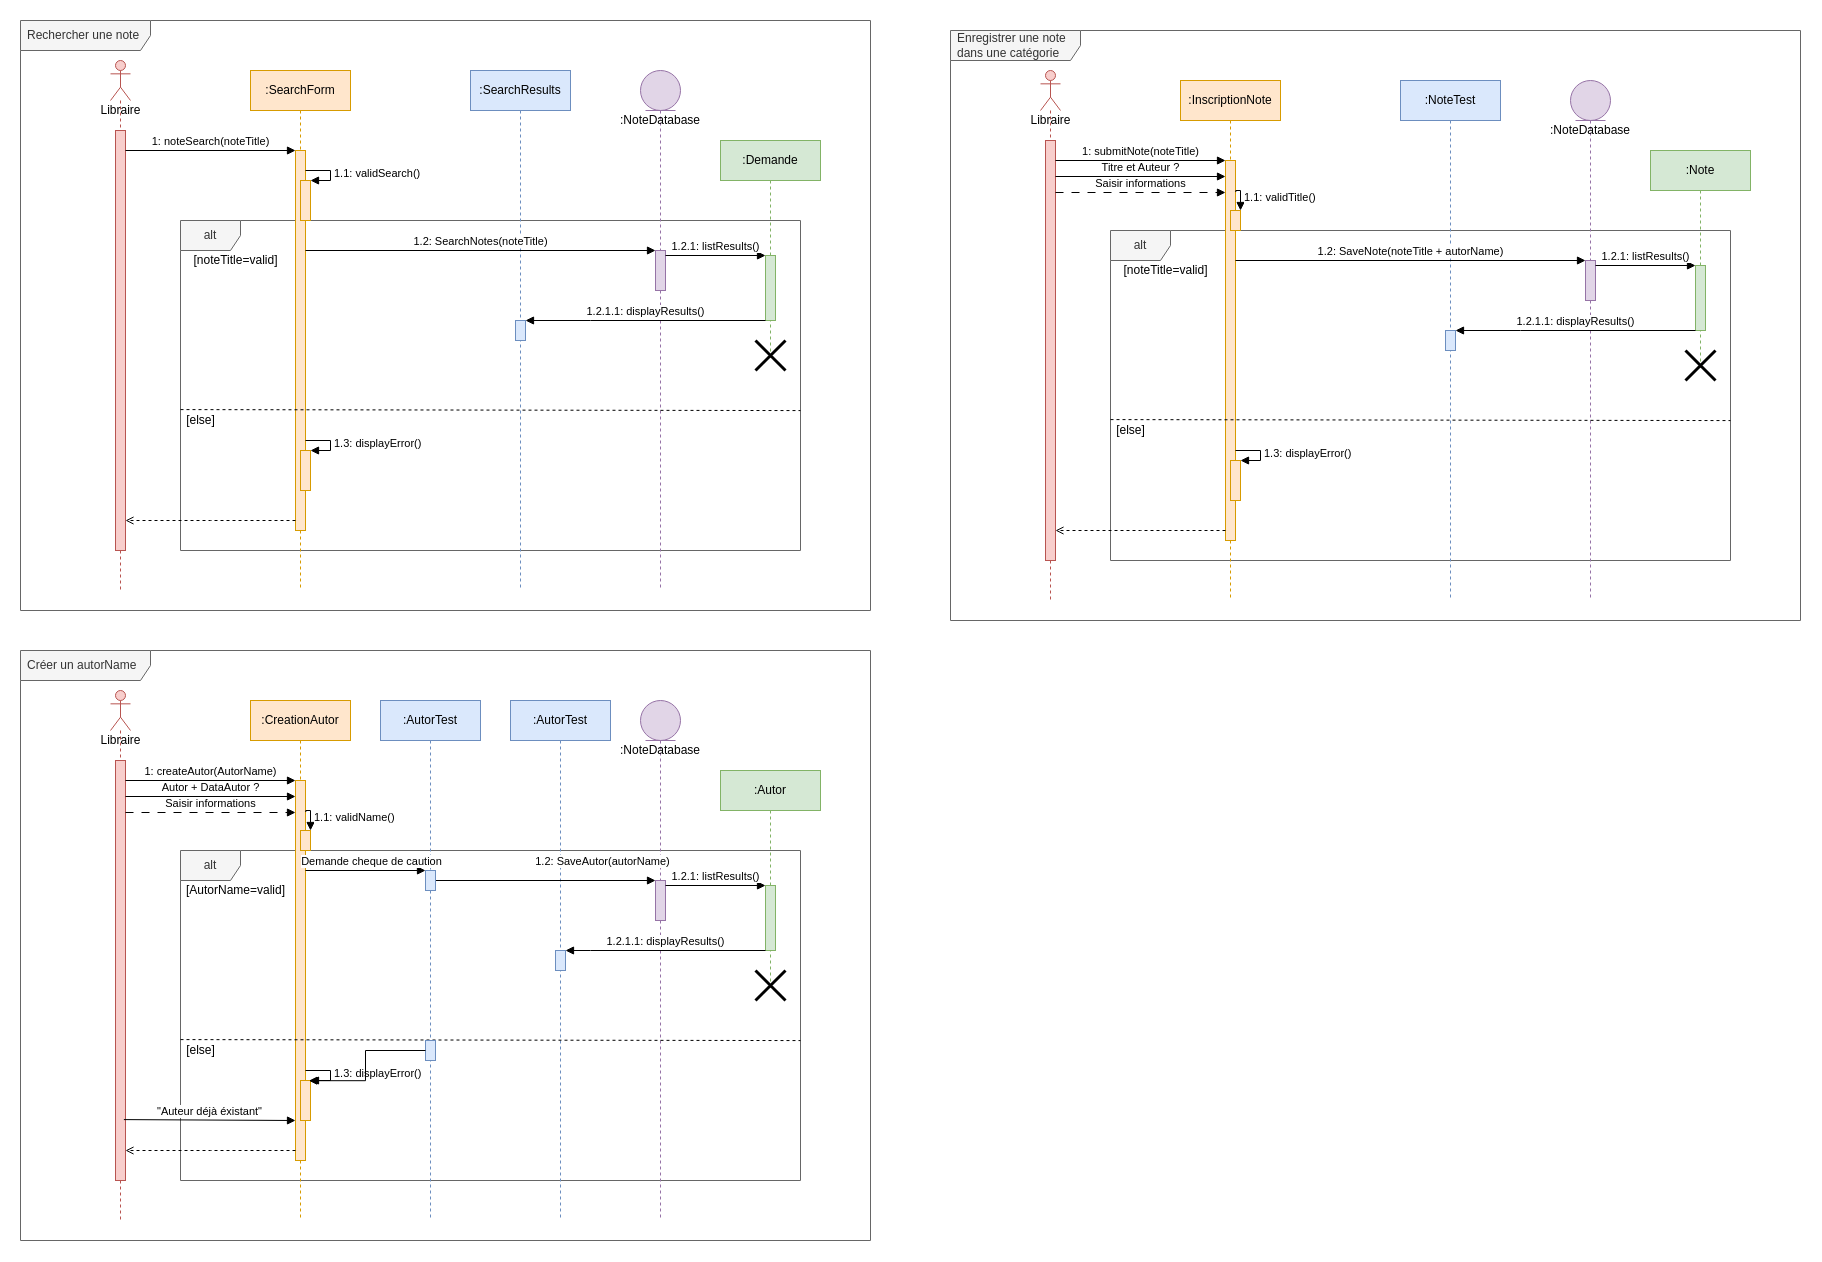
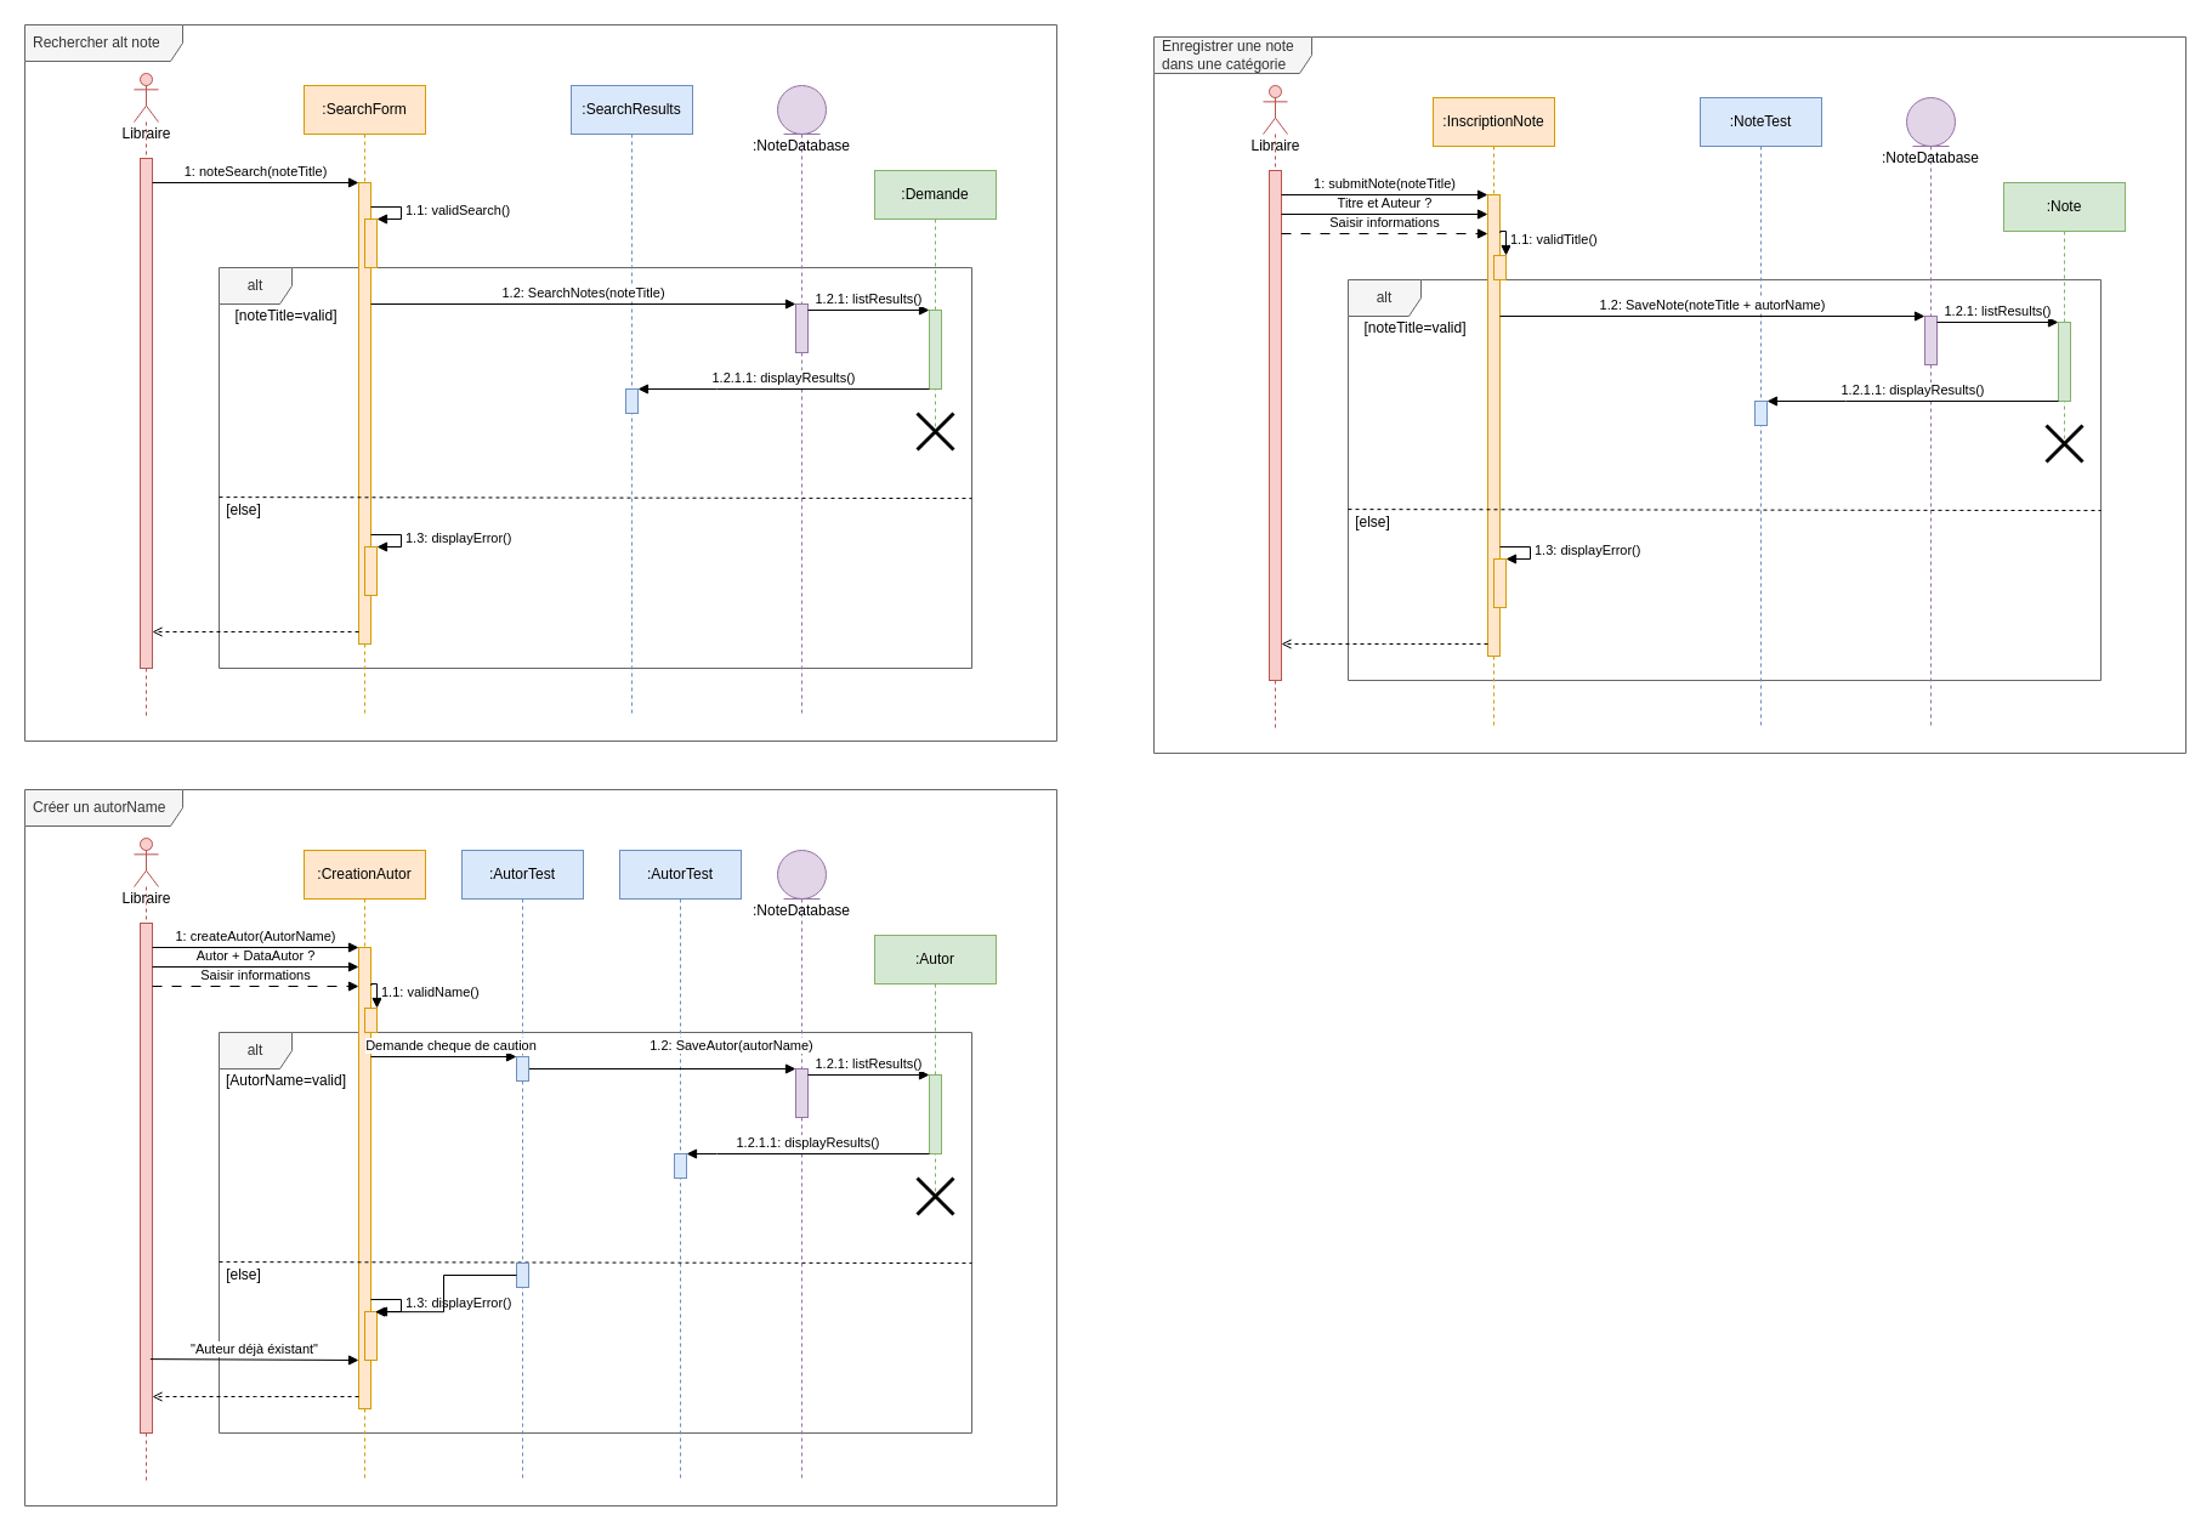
- <mxCell id="2" value="Rechercher une note" style="shape=umlFrame;whiteSpace=wrap;html=1;width=130;height=30;boundedLbl=1;verticalAlign=middle;align=left;spacingLeft=5;fillColor=#f5f5f5;fontColor=#333333;strokeColor=#666666;" parent="1" vertex="1"><mxGeometry x="20" y="20" width="850" height="590" as="geometry" /></mxCell>
+ <mxCell id="2" value="Rechercher alt note" style="shape=umlFrame;whiteSpace=wrap;html=1;width=130;height=30;boundedLbl=1;verticalAlign=middle;align=left;spacingLeft=5;fillColor=#f5f5f5;fontColor=#333333;strokeColor=#666666;" parent="1" vertex="1"><mxGeometry x="20" y="20" width="850" height="590" as="geometry" /></mxCell>
